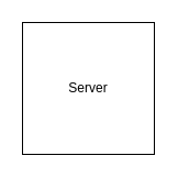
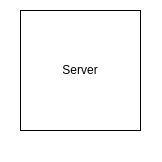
- <mxCell id="2" value="Server" style="rounded=0;whiteSpace=wrap;html=1;" vertex="1" parent="1"><mxGeometry x="20" y="20" width="120" height="120" as="geometry" /></mxCell>
+ <mxCell id="2" value="Server" style="rounded=0;whiteSpace=wrap;html=1;" vertex="1" parent="1"><mxGeometry x="20" y="10" width="120" height="120" as="geometry" /></mxCell>
